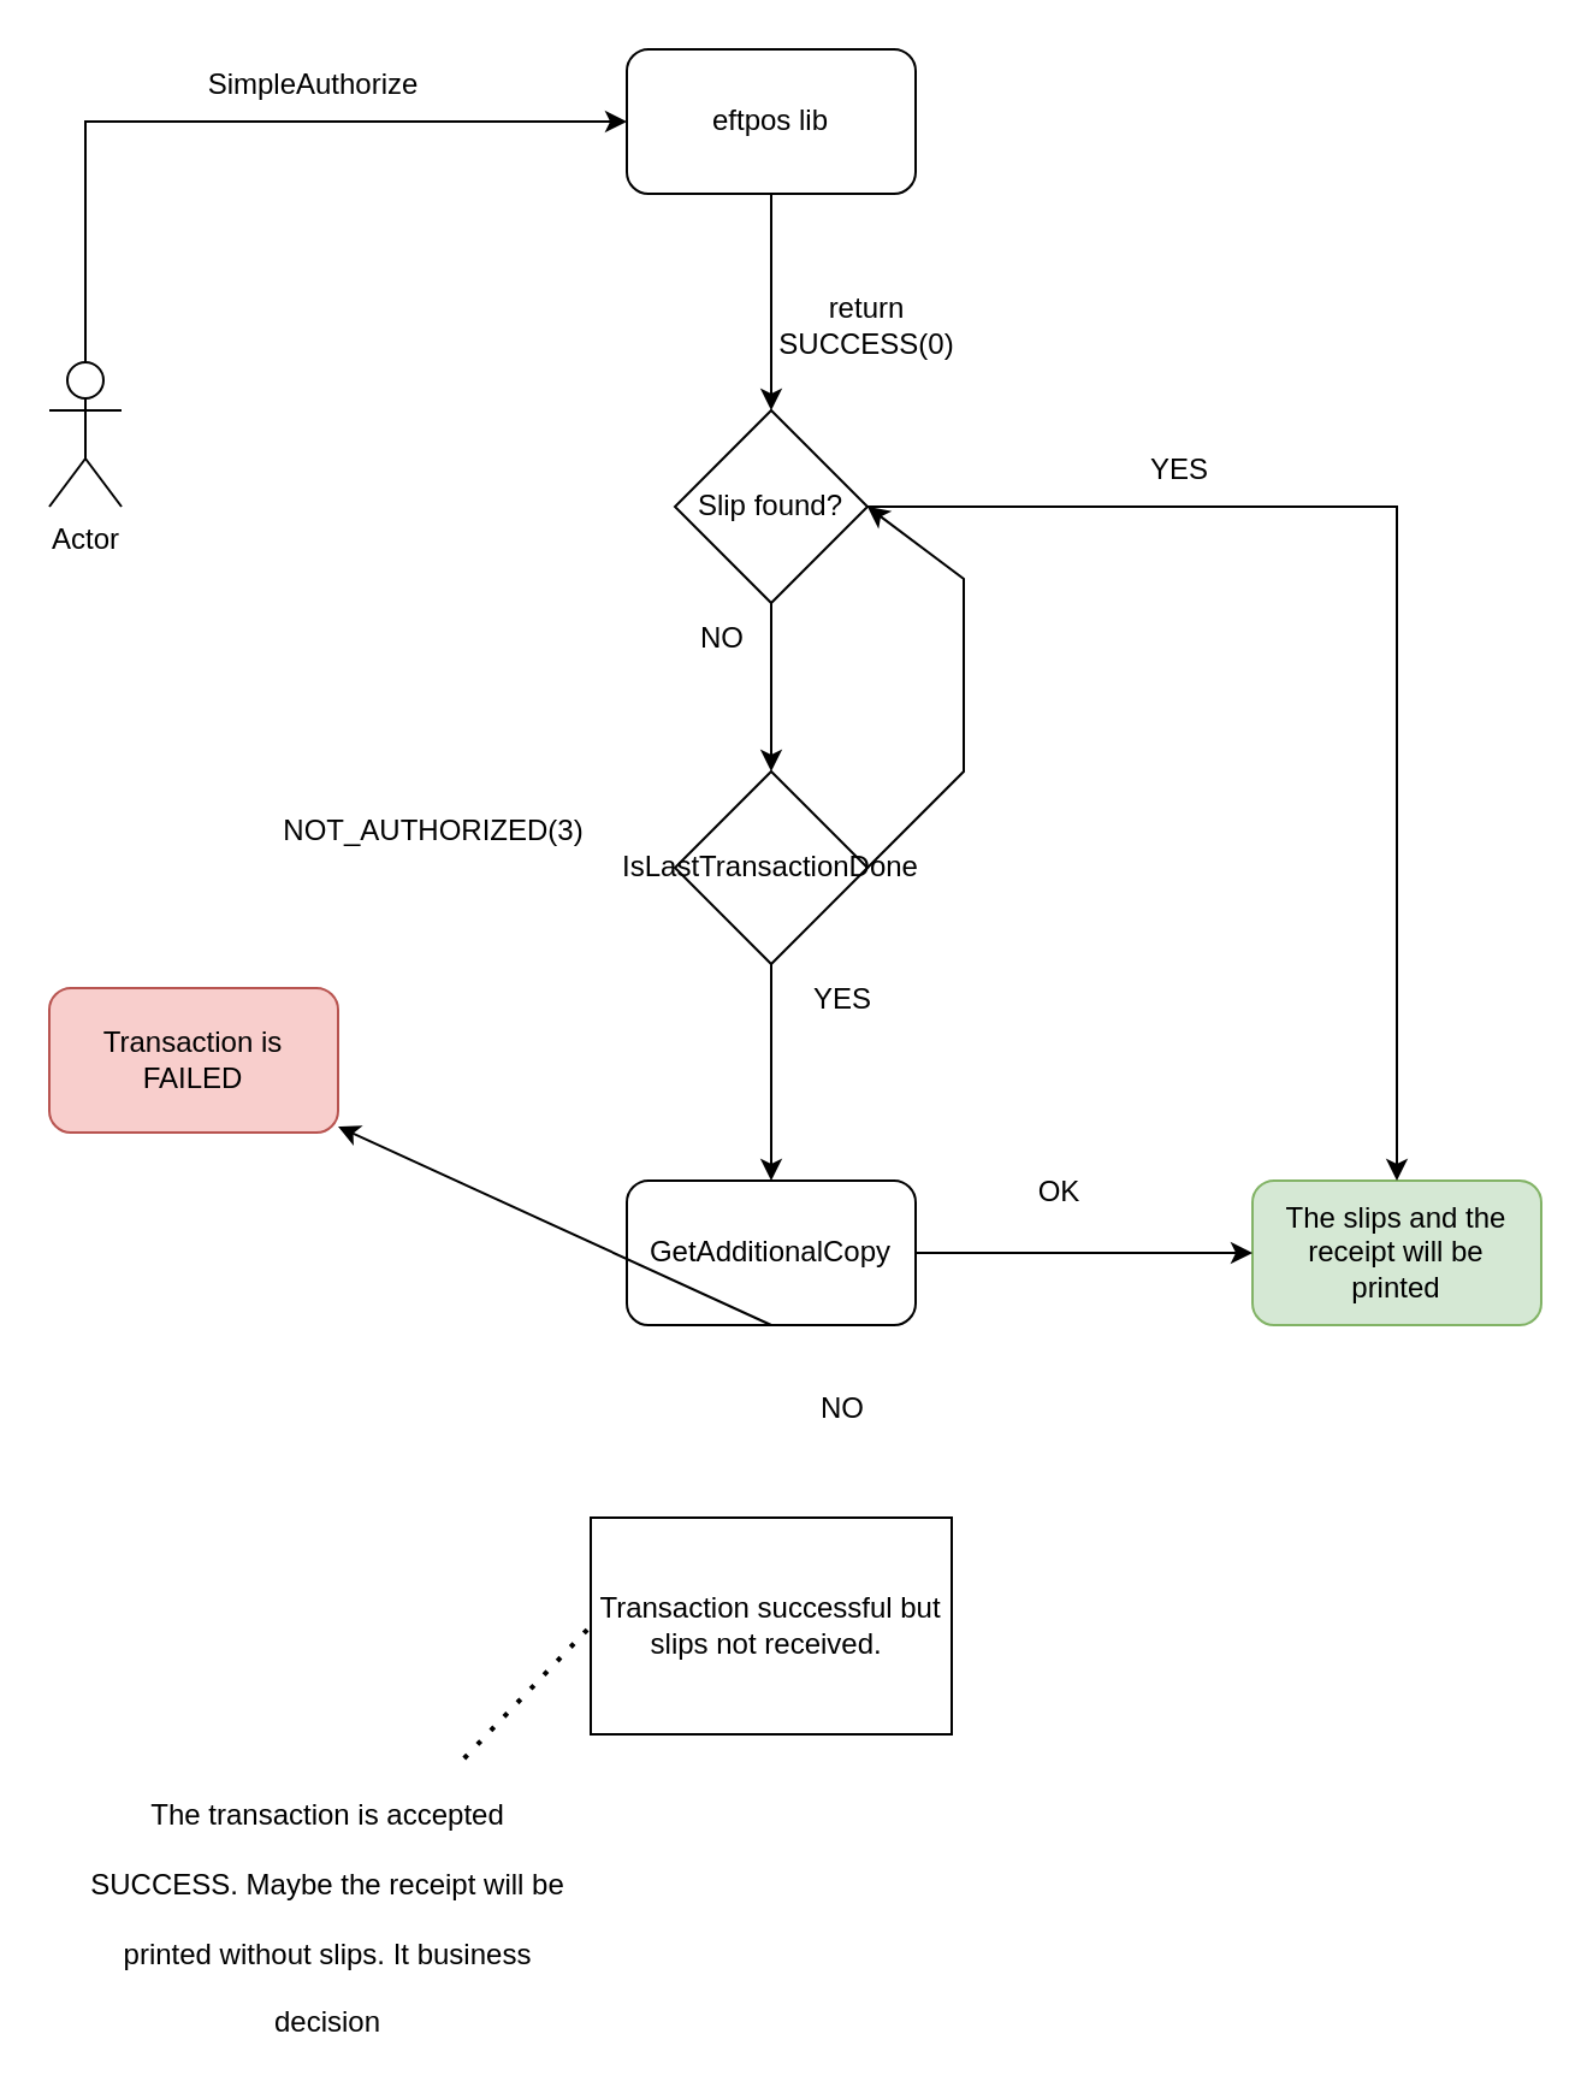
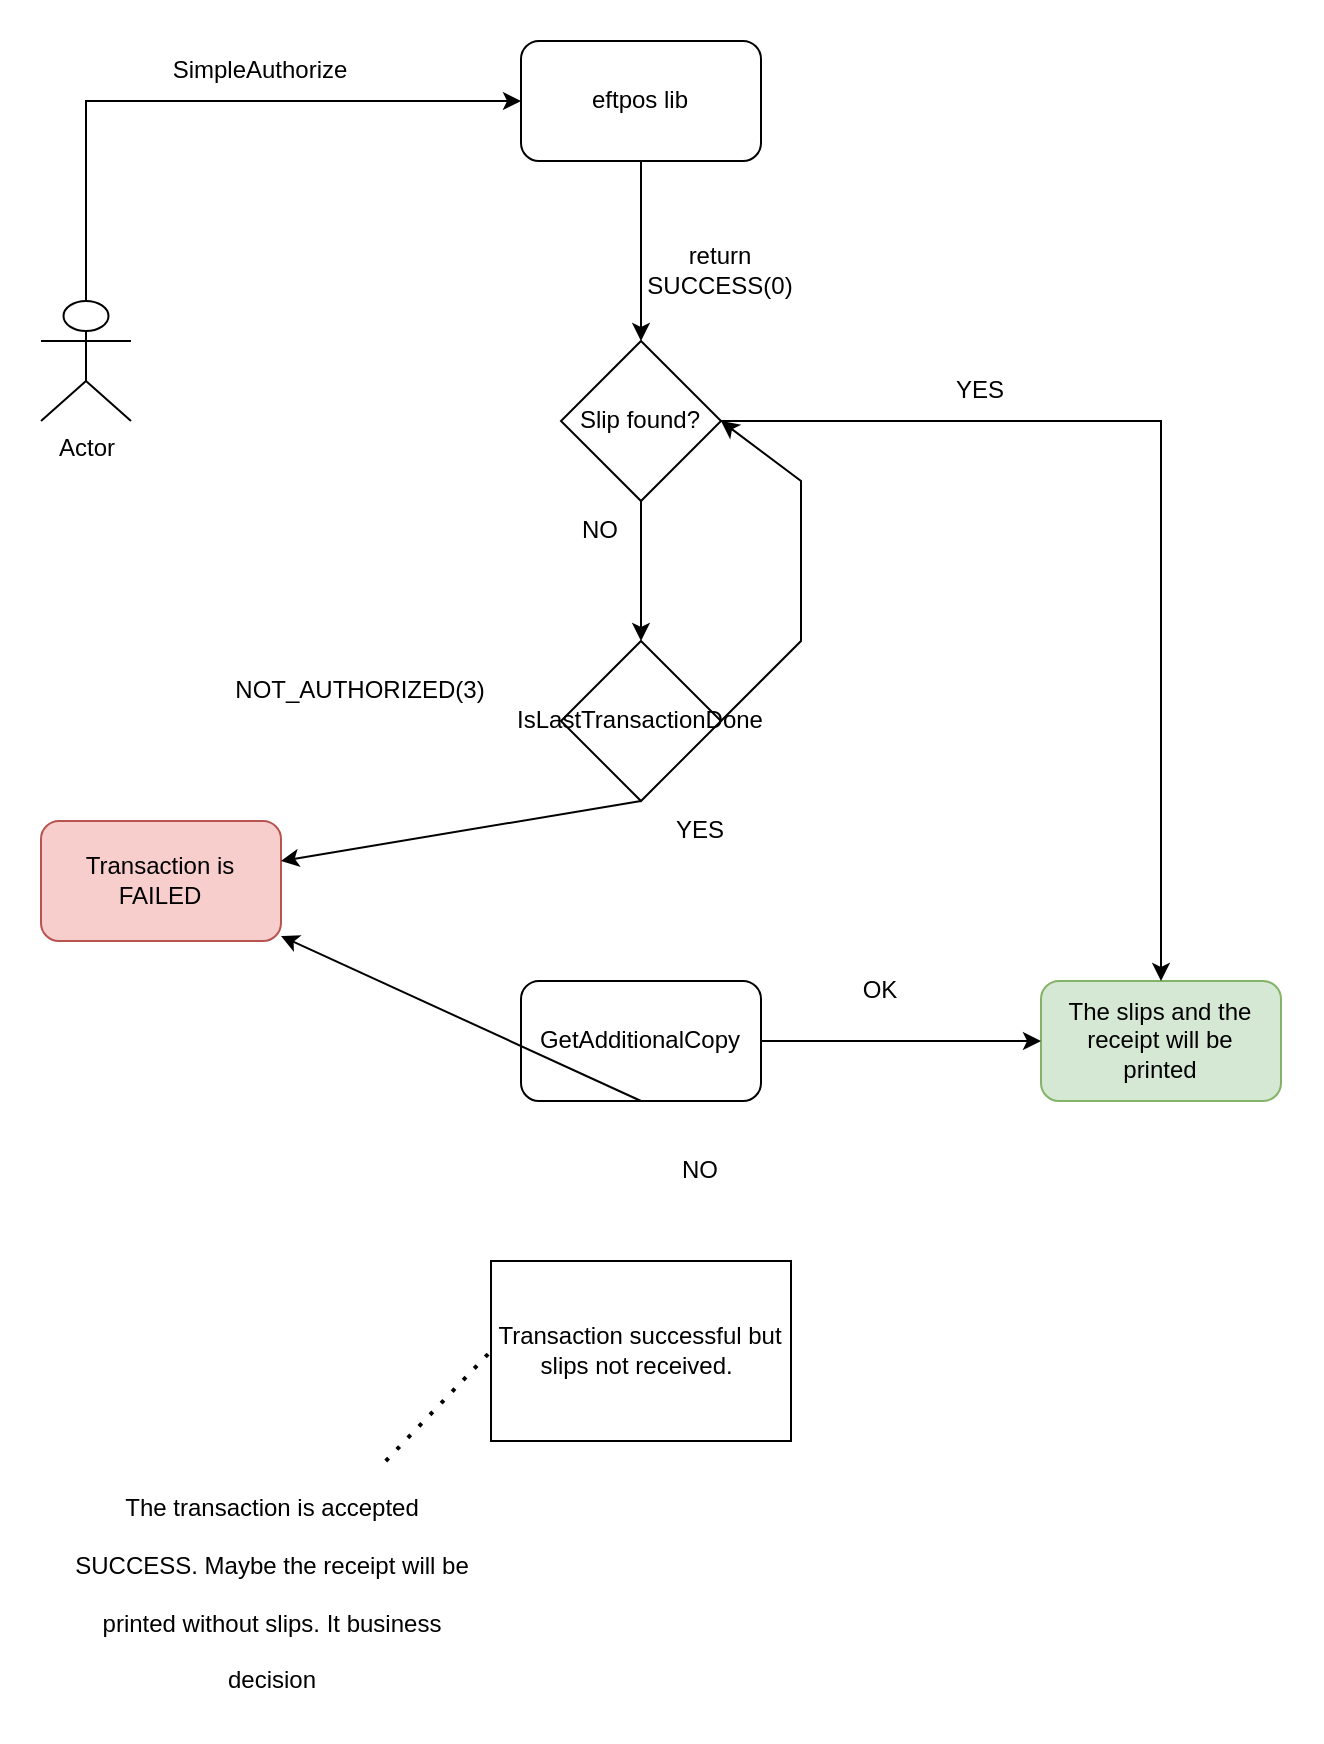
- <mxCell id="9" value="Actor" style="shape=umlActor;verticalLabelPosition=bottom;verticalAlign=top;html=1;outlineConnect=0;" vertex="1" parent="1"><mxGeometry x="20" y="150" width="30" height="60" as="geometry" /></mxCell>
+ <mxCell id="9" value="Actor" style="shape=umlActor;verticalLabelPosition=bottom;verticalAlign=top;html=1;outlineConnect=0;" vertex="1" parent="1"><mxGeometry x="20" y="150" width="45" height="60" as="geometry" /></mxCell>
- <mxCell id="13" value="" style="endArrow=classic;html=1;rounded=0;entryX=0.5;entryY=0;entryDx=0;entryDy=0;exitX=0.5;exitY=1;exitDx=0;exitDy=0;" edge="1" parent="1" source="7" target="3"><mxGeometry width="50" height="50" relative="1" as="geometry"><mxPoint x="330" y="260" as="sourcePoint" /><mxPoint x="330" y="330" as="targetPoint" /></mxGeometry></mxCell>
+ <mxCell id="13" value="" style="endArrow=classic;html=1;rounded=0;exitX=0.5;exitY=1;exitDx=0;exitDy=0;" edge="1" parent="1" source="7" target="5"><mxGeometry width="50" height="50" relative="1" as="geometry"><mxPoint x="330" y="260" as="sourcePoint" /><mxPoint x="330" y="330" as="targetPoint" /></mxGeometry></mxCell>
